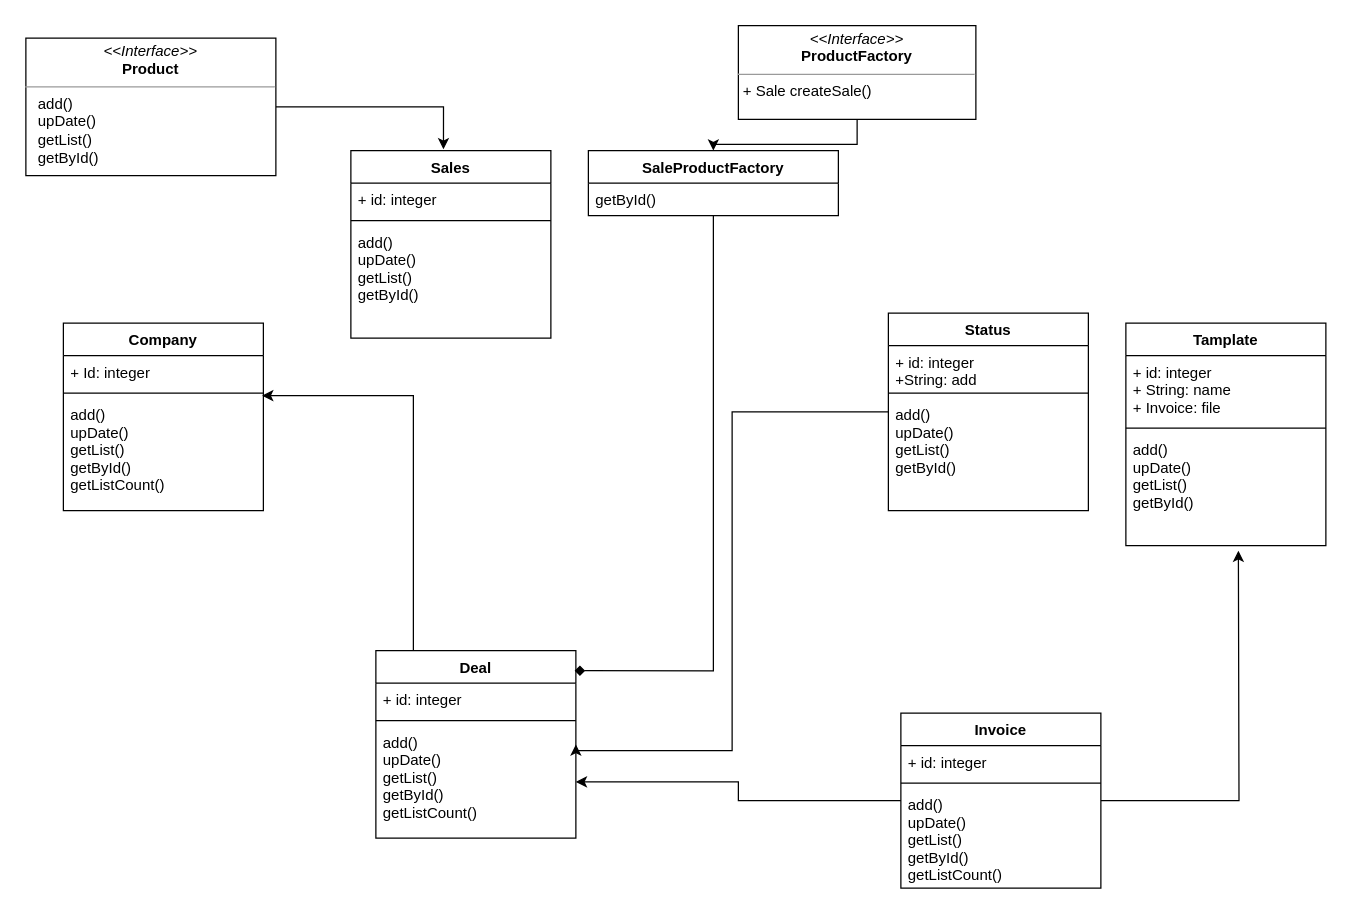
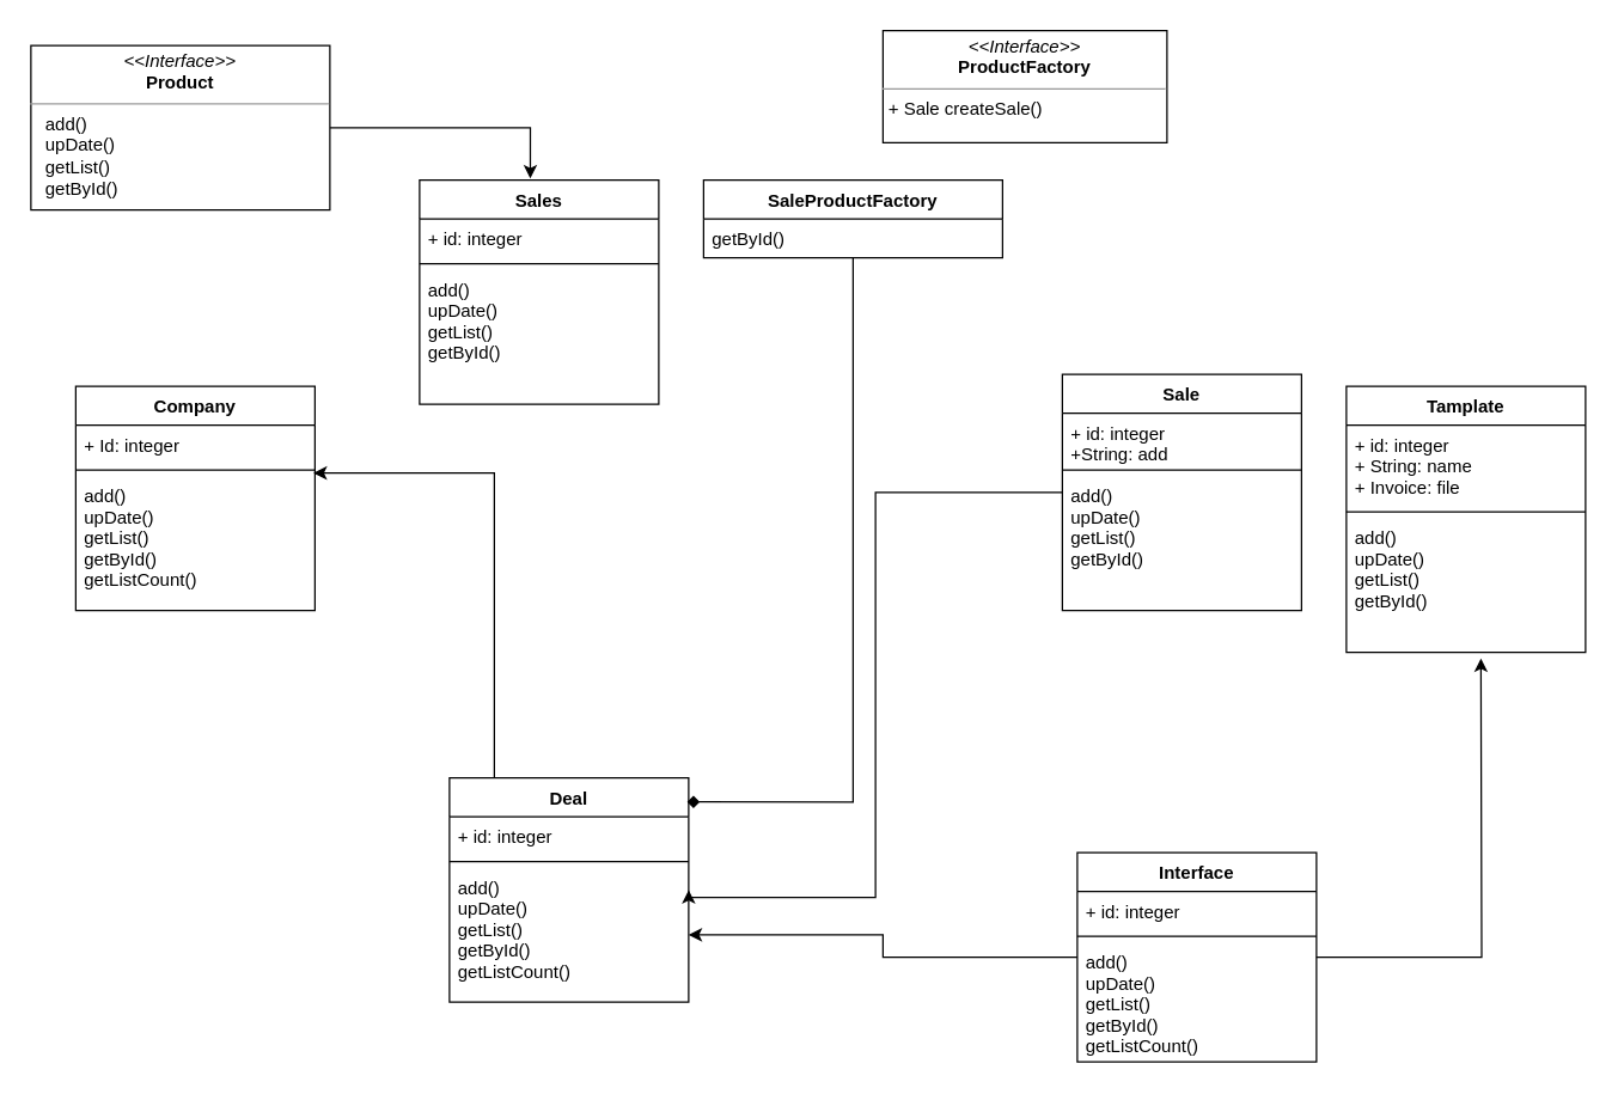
- <mxCell id="32" style="edgeStyle=orthogonalEdgeStyle;rounded=0;orthogonalLoop=1;jettySize=auto;html=1;entryX=0.5;entryY=0;entryDx=0;entryDy=0;" edge="1" parent="1" source="33" target="35"><mxGeometry relative="1" as="geometry" /></mxCell>
- <mxCell id="12" value="Status" style="swimlane;fontStyle=1;align=center;verticalAlign=top;childLayout=stackLayout;horizontal=1;startSize=26;horizontalStack=0;resizeParent=1;resizeParentMax=0;resizeLast=0;collapsible=1;marginBottom=0;" vertex="1" parent="1"><mxGeometry x="710" y="250" width="160" height="158" as="geometry" /></mxCell>
+ <mxCell id="12" value="Sale" style="swimlane;fontStyle=1;align=center;verticalAlign=top;childLayout=stackLayout;horizontal=1;startSize=26;horizontalStack=0;resizeParent=1;resizeParentMax=0;resizeLast=0;collapsible=1;marginBottom=0;" vertex="1" parent="1"><mxGeometry x="710" y="250" width="160" height="158" as="geometry" /></mxCell>
- <mxCell id="18" value="Invoice" style="swimlane;fontStyle=1;align=center;verticalAlign=top;childLayout=stackLayout;horizontal=1;startSize=26;horizontalStack=0;resizeParent=1;resizeParentMax=0;resizeLast=0;collapsible=1;marginBottom=0;" vertex="1" parent="1"><mxGeometry x="720" y="570" width="160" height="140" as="geometry" /></mxCell>
+ <mxCell id="18" value="Interface" style="swimlane;fontStyle=1;align=center;verticalAlign=top;childLayout=stackLayout;horizontal=1;startSize=26;horizontalStack=0;resizeParent=1;resizeParentMax=0;resizeLast=0;collapsible=1;marginBottom=0;" vertex="1" parent="1"><mxGeometry x="720" y="570" width="160" height="140" as="geometry" /></mxCell>
